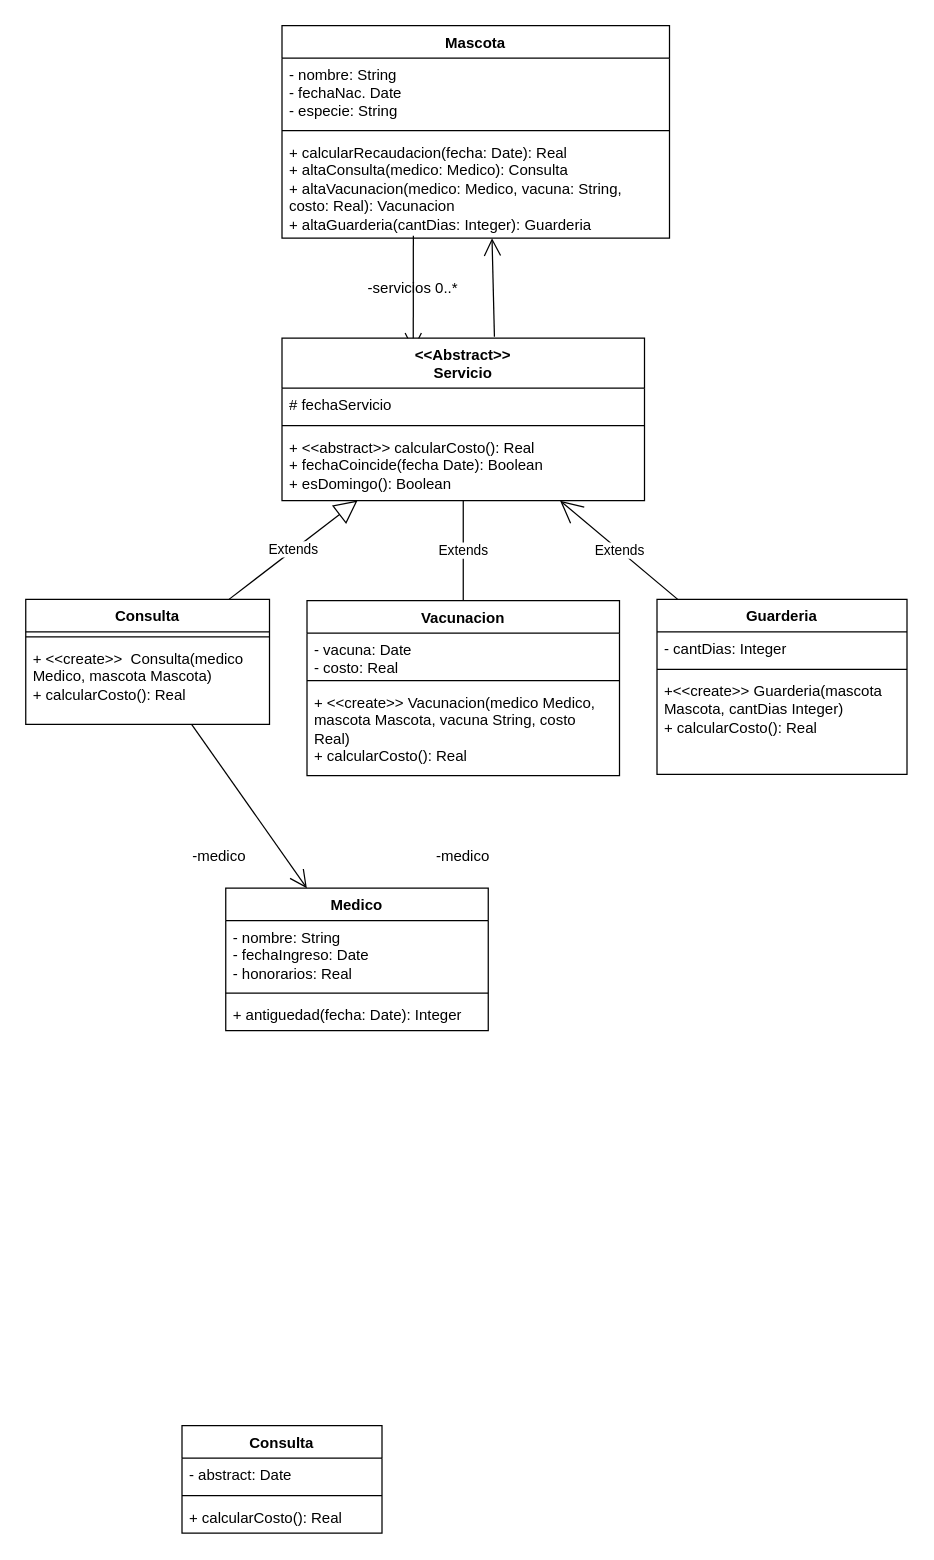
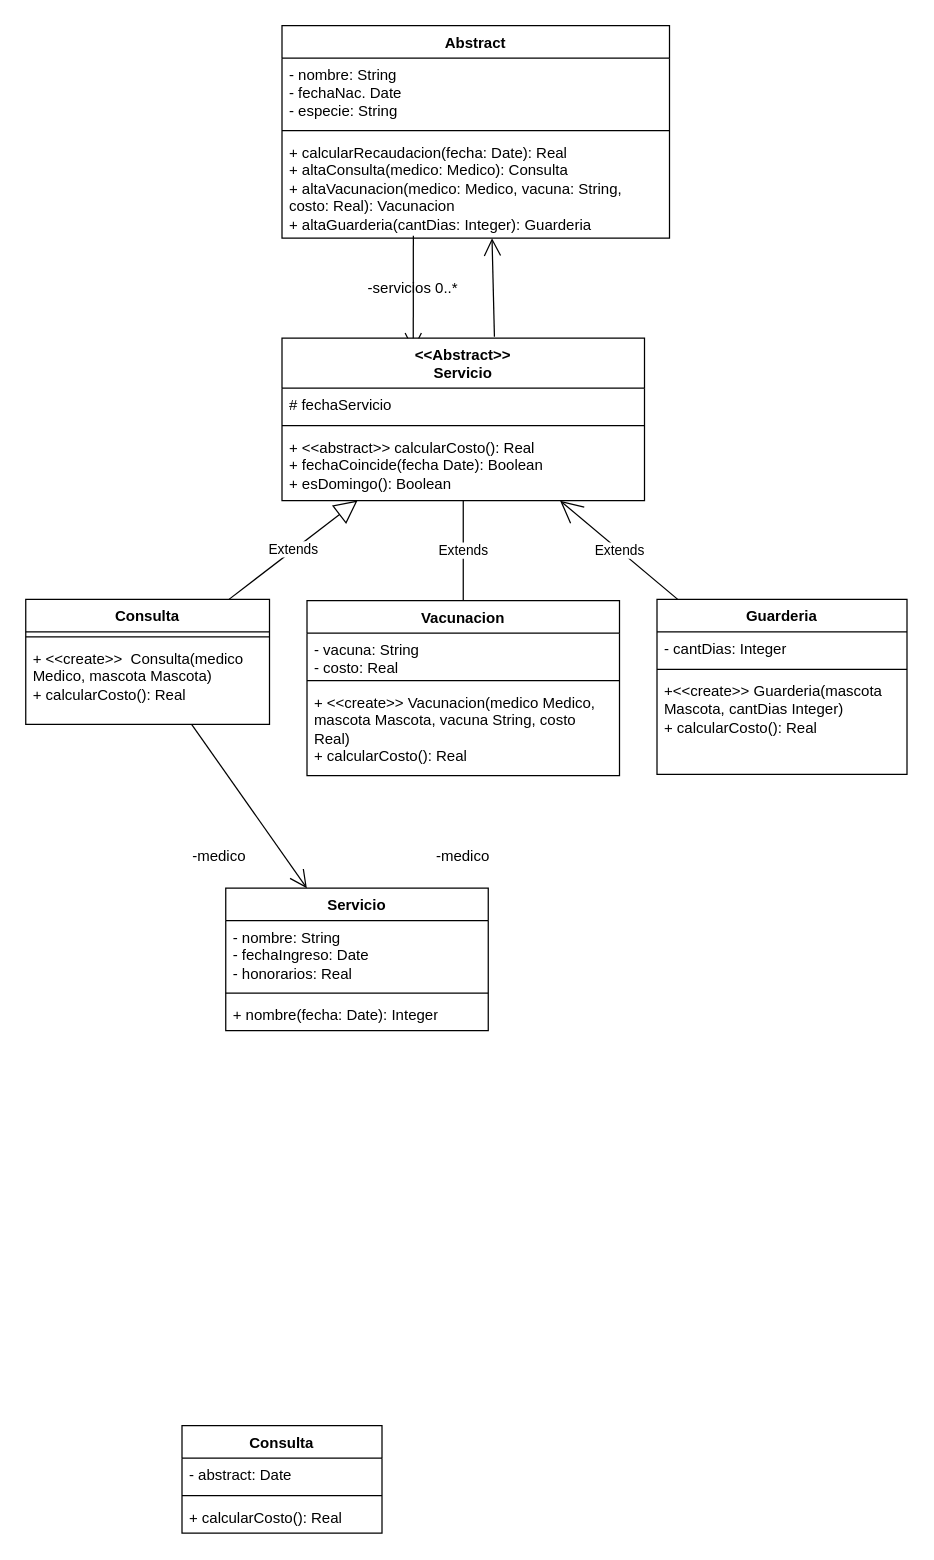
- <mxCell id="6" value="Mascota" style="swimlane;fontStyle=1;align=center;verticalAlign=top;childLayout=stackLayout;horizontal=1;startSize=26;horizontalStack=0;resizeParent=1;resizeParentMax=0;resizeLast=0;collapsible=1;marginBottom=0;whiteSpace=wrap;html=1;" parent="1" vertex="1"><mxGeometry x="225" y="20" width="310" height="170" as="geometry" /></mxCell>
+ <mxCell id="6" value="Abstract" style="swimlane;fontStyle=1;align=center;verticalAlign=top;childLayout=stackLayout;horizontal=1;startSize=26;horizontalStack=0;resizeParent=1;resizeParentMax=0;resizeLast=0;collapsible=1;marginBottom=0;whiteSpace=wrap;html=1;" parent="1" vertex="1"><mxGeometry x="225" y="20" width="310" height="170" as="geometry" /></mxCell>
- <mxCell id="14" value="- vacuna: Date&lt;br&gt;- costo: Real" style="text;strokeColor=none;fillColor=none;align=left;verticalAlign=top;spacingLeft=4;spacingRight=4;overflow=hidden;rotatable=0;points=[[0,0.5],[1,0.5]];portConstraint=eastwest;whiteSpace=wrap;html=1;" parent="13" vertex="1"><mxGeometry y="26" width="250" height="34" as="geometry" /></mxCell>
+ <mxCell id="14" value="- vacuna: String&lt;br&gt;- costo: Real" style="text;strokeColor=none;fillColor=none;align=left;verticalAlign=top;spacingLeft=4;spacingRight=4;overflow=hidden;rotatable=0;points=[[0,0.5],[1,0.5]];portConstraint=eastwest;whiteSpace=wrap;html=1;" parent="13" vertex="1"><mxGeometry y="26" width="250" height="34" as="geometry" /></mxCell>
- <mxCell id="2" value="Medico" style="swimlane;fontStyle=1;align=center;verticalAlign=top;childLayout=stackLayout;horizontal=1;startSize=26;horizontalStack=0;resizeParent=1;resizeParentMax=0;resizeLast=0;collapsible=1;marginBottom=0;whiteSpace=wrap;html=1;" parent="1" vertex="1"><mxGeometry x="180" y="710" width="210" height="114" as="geometry" /></mxCell>
+ <mxCell id="2" value="Servicio" style="swimlane;fontStyle=1;align=center;verticalAlign=top;childLayout=stackLayout;horizontal=1;startSize=26;horizontalStack=0;resizeParent=1;resizeParentMax=0;resizeLast=0;collapsible=1;marginBottom=0;whiteSpace=wrap;html=1;" parent="1" vertex="1"><mxGeometry x="180" y="710" width="210" height="114" as="geometry" /></mxCell>
- <mxCell id="5" value="+ antiguedad(fecha: Date): Integer" style="text;strokeColor=none;fillColor=none;align=left;verticalAlign=top;spacingLeft=4;spacingRight=4;overflow=hidden;rotatable=0;points=[[0,0.5],[1,0.5]];portConstraint=eastwest;whiteSpace=wrap;html=1;" parent="2" vertex="1"><mxGeometry y="88" width="210" height="26" as="geometry" /></mxCell>
+ <mxCell id="5" value="+ nombre(fecha: Date): Integer" style="text;strokeColor=none;fillColor=none;align=left;verticalAlign=top;spacingLeft=4;spacingRight=4;overflow=hidden;rotatable=0;points=[[0,0.5],[1,0.5]];portConstraint=eastwest;whiteSpace=wrap;html=1;" parent="2" vertex="1"><mxGeometry y="88" width="210" height="26" as="geometry" /></mxCell>
